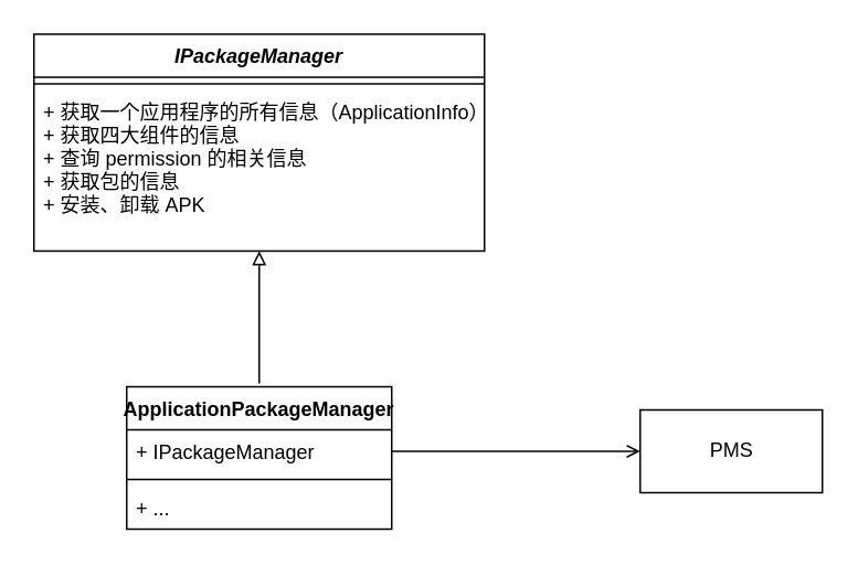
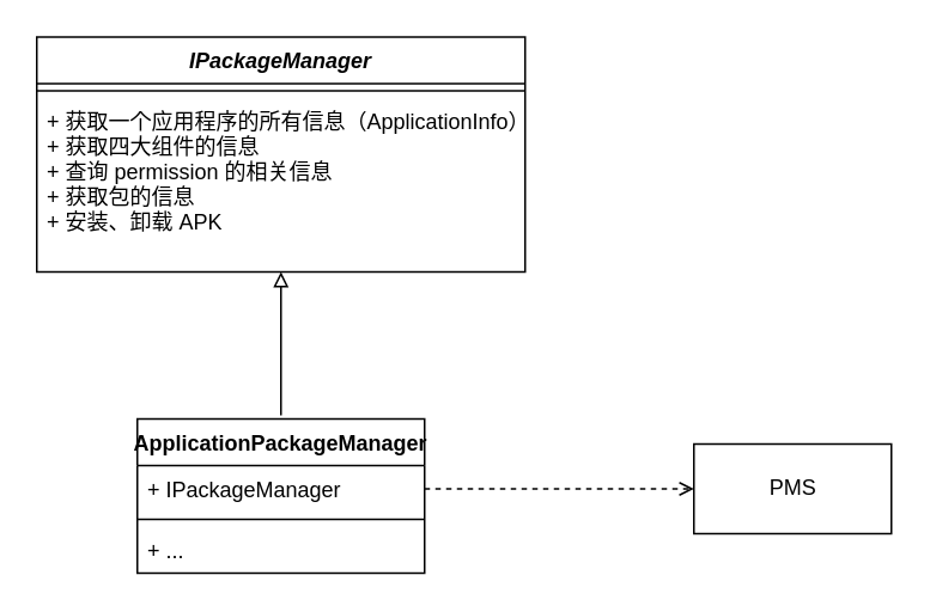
- <mxCell id="11" style="edgeStyle=orthogonalEdgeStyle;rounded=0;orthogonalLoop=1;jettySize=auto;html=1;exitX=1;exitY=0.5;exitDx=0;exitDy=0;startArrow=none;startFill=0;endArrow=open;endFill=0;" edge="1" parent="1" source="7" target="10"><mxGeometry relative="1" as="geometry" /></mxCell>
+ <mxCell id="11" style="edgeStyle=orthogonalEdgeStyle;rounded=0;orthogonalLoop=1;jettySize=auto;html=1;exitX=1;exitY=0.5;exitDx=0;exitDy=0;startArrow=none;startFill=0;endArrow=open;endFill=0;dashed=1;" edge="1" parent="1" source="7" target="10"><mxGeometry relative="1" as="geometry" /></mxCell>
